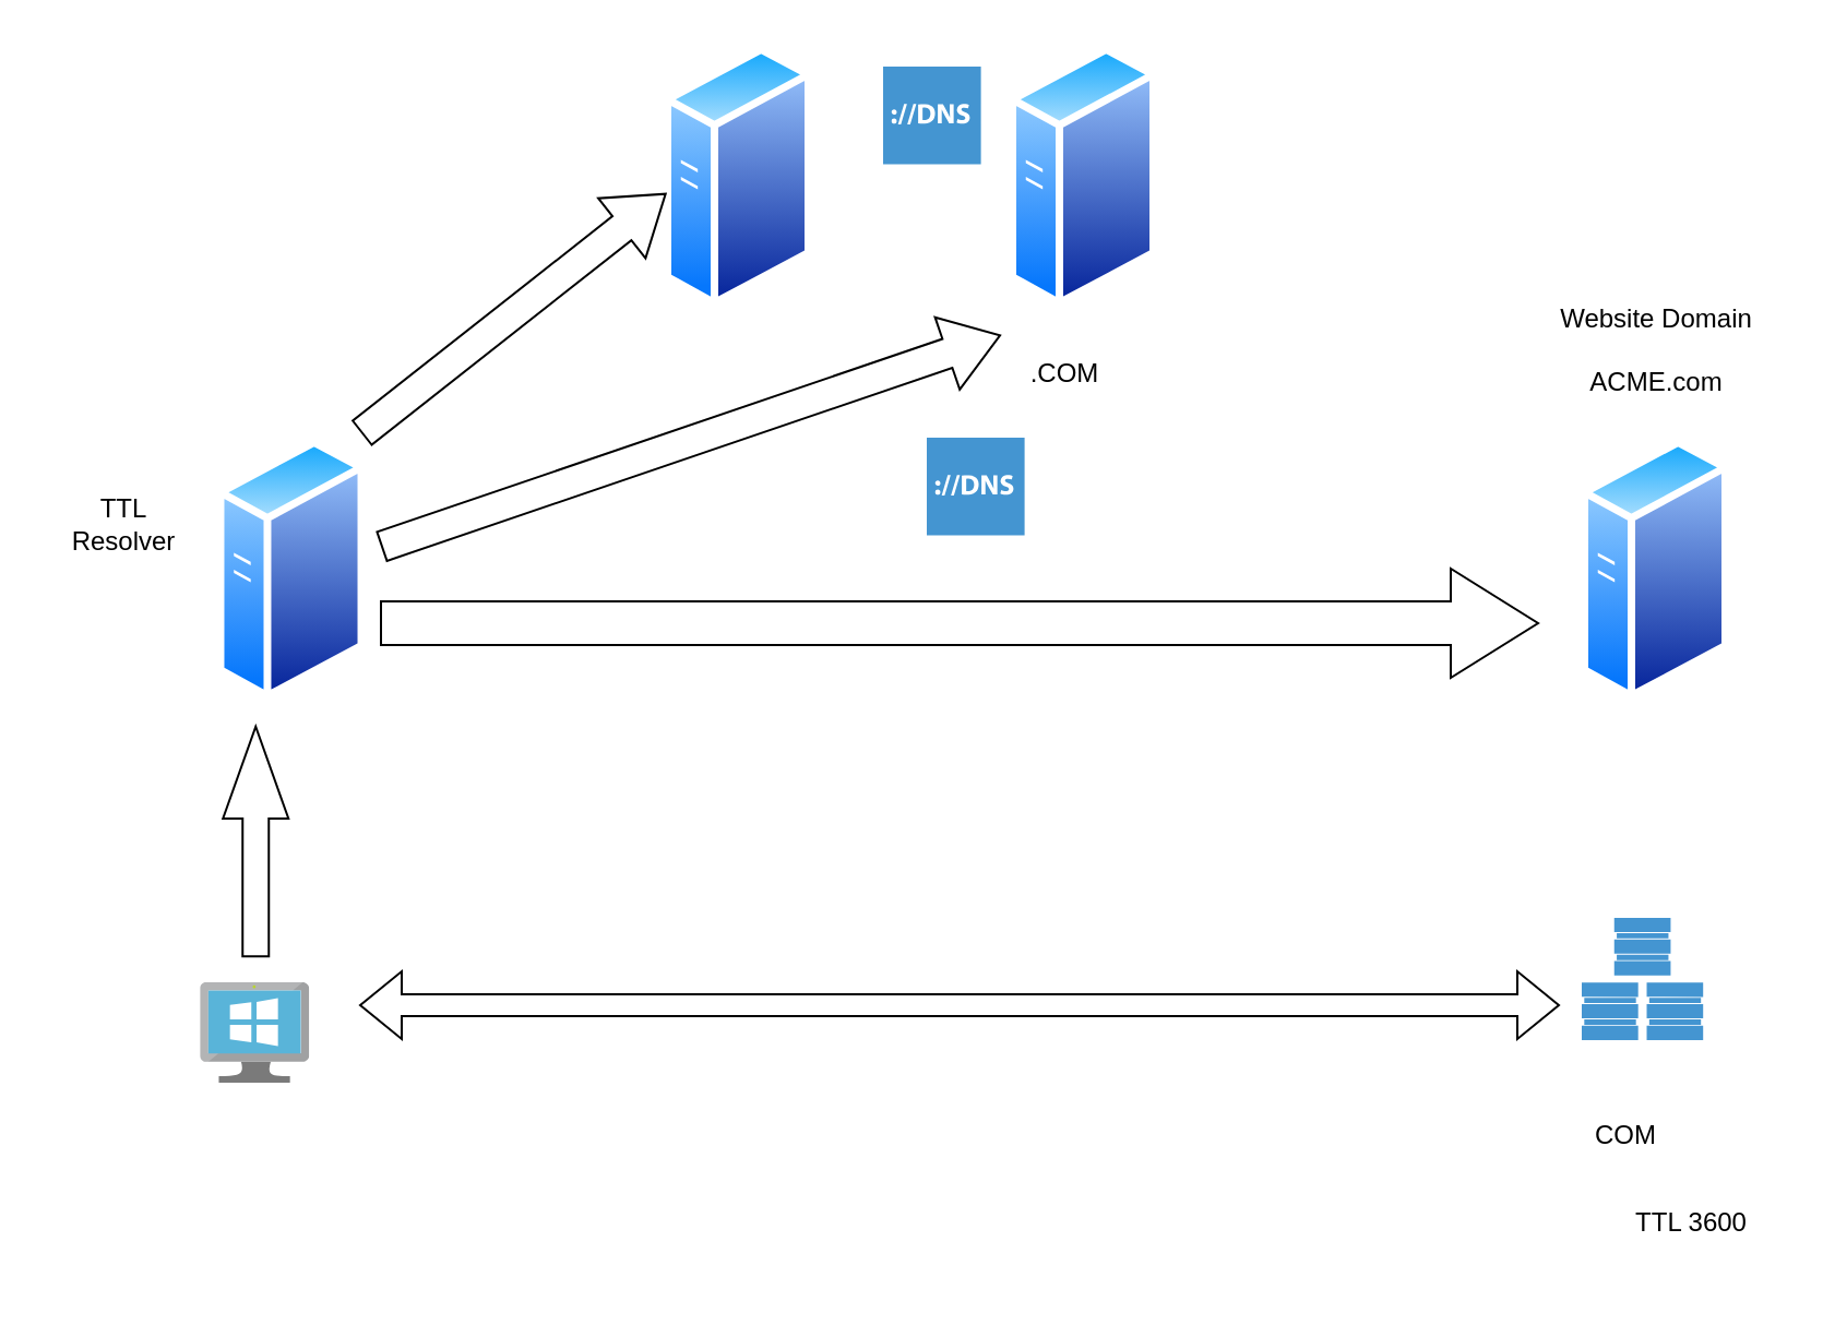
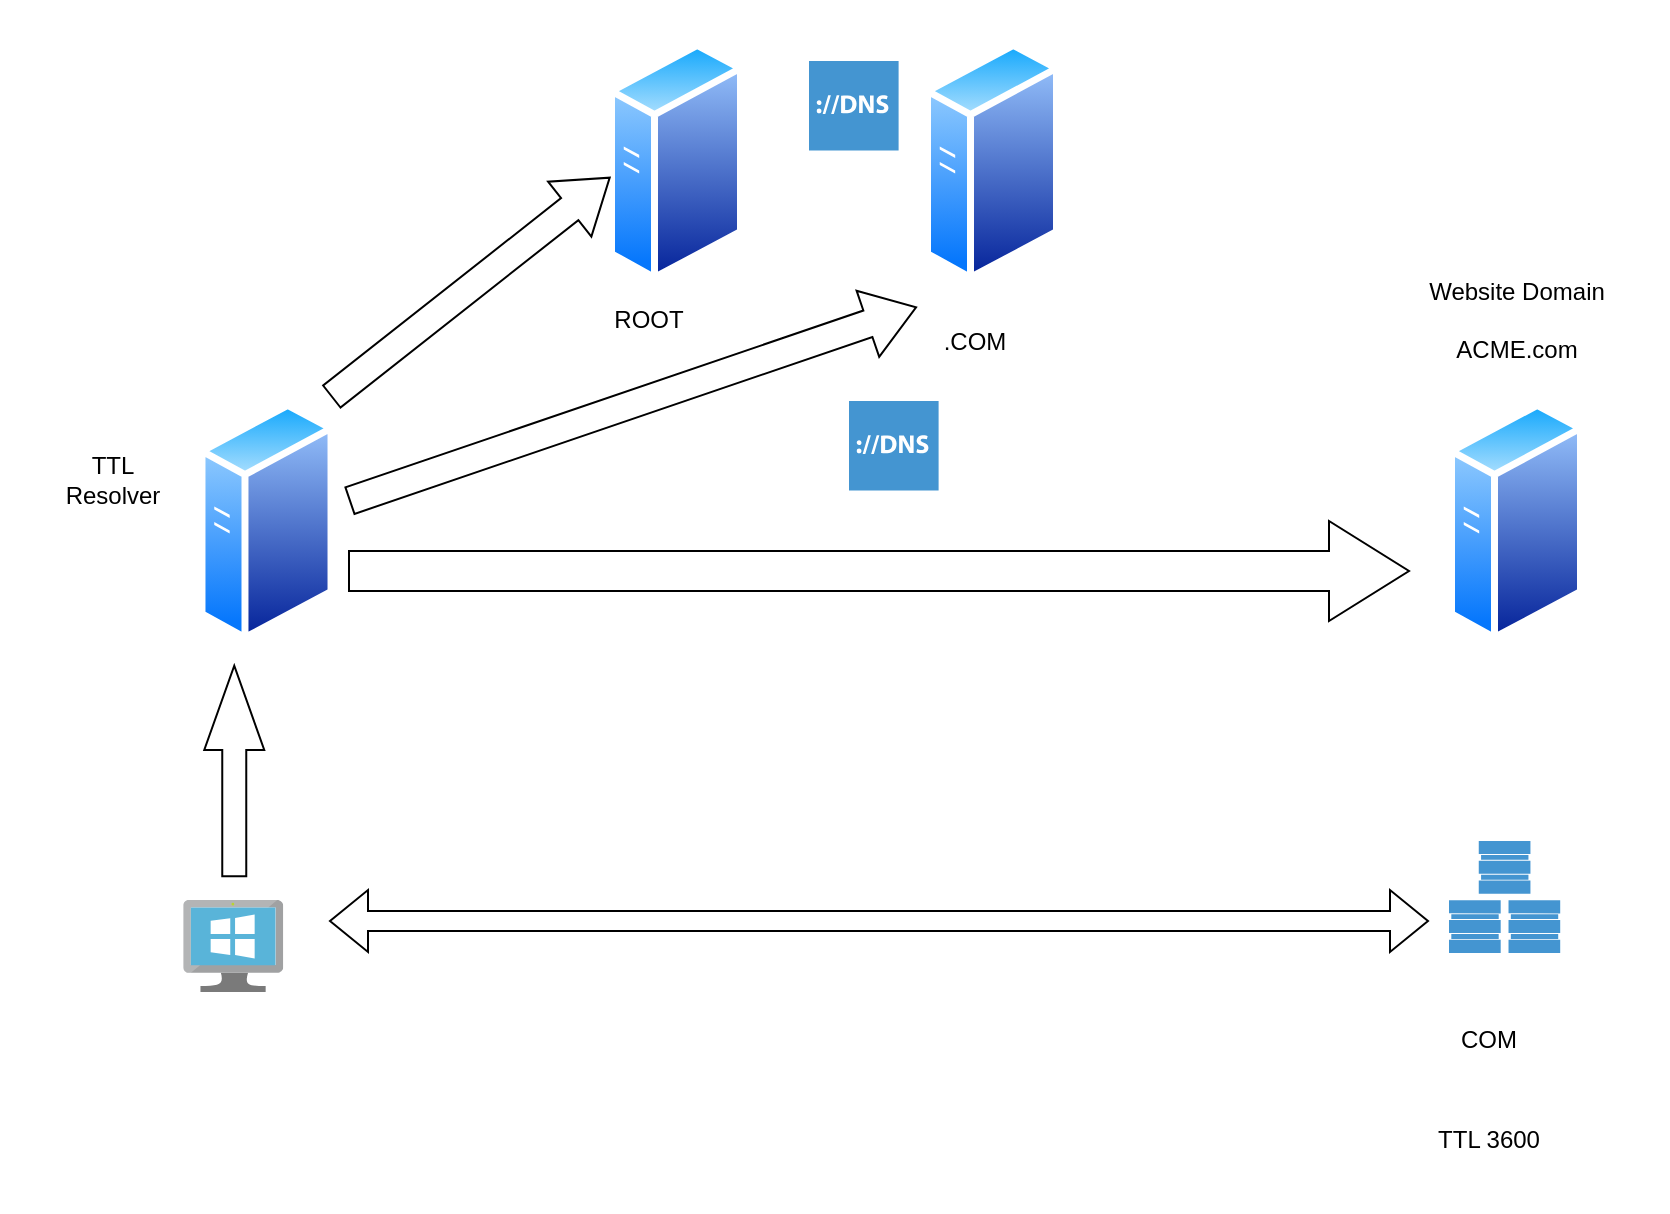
+ <mxCell id="10" value="ROOT" style="text;html=1;align=center;verticalAlign=middle;resizable=0;points=[];autosize=1;strokeColor=none;fillColor=none;" vertex="1" parent="1"><mxGeometry x="294" y="145" width="60" height="30" as="geometry" /></mxCell>
- <mxCell id="20" value="TTL 3600" style="text;html=1;align=center;verticalAlign=middle;resizable=0;points=[];autosize=1;strokeColor=none;fillColor=none;" vertex="1" parent="1"><mxGeometry x="739" y="545" width="70" height="30" as="geometry" /></mxCell>
+ <mxCell id="20" value="TTL 3600" style="text;html=1;align=center;verticalAlign=middle;resizable=0;points=[];autosize=1;strokeColor=none;fillColor=none;" vertex="1" parent="1"><mxGeometry x="709" y="555" width="70" height="30" as="geometry" /></mxCell>
